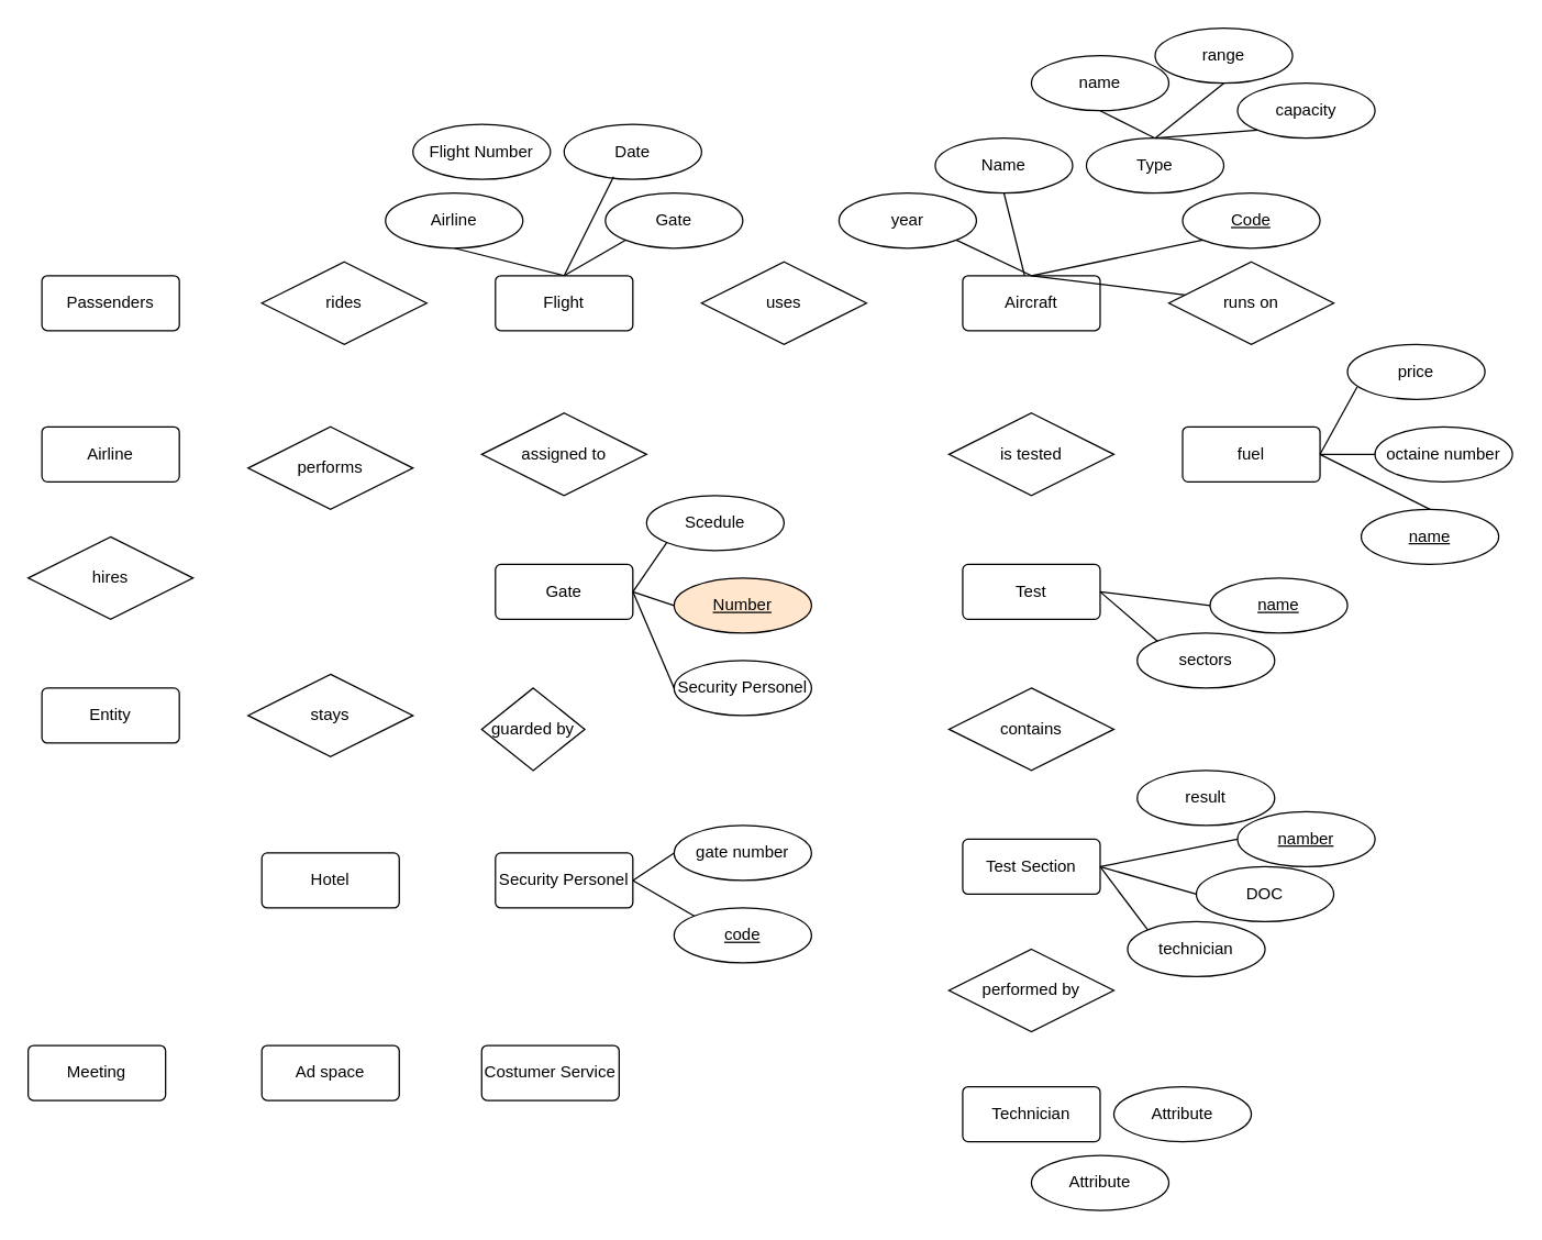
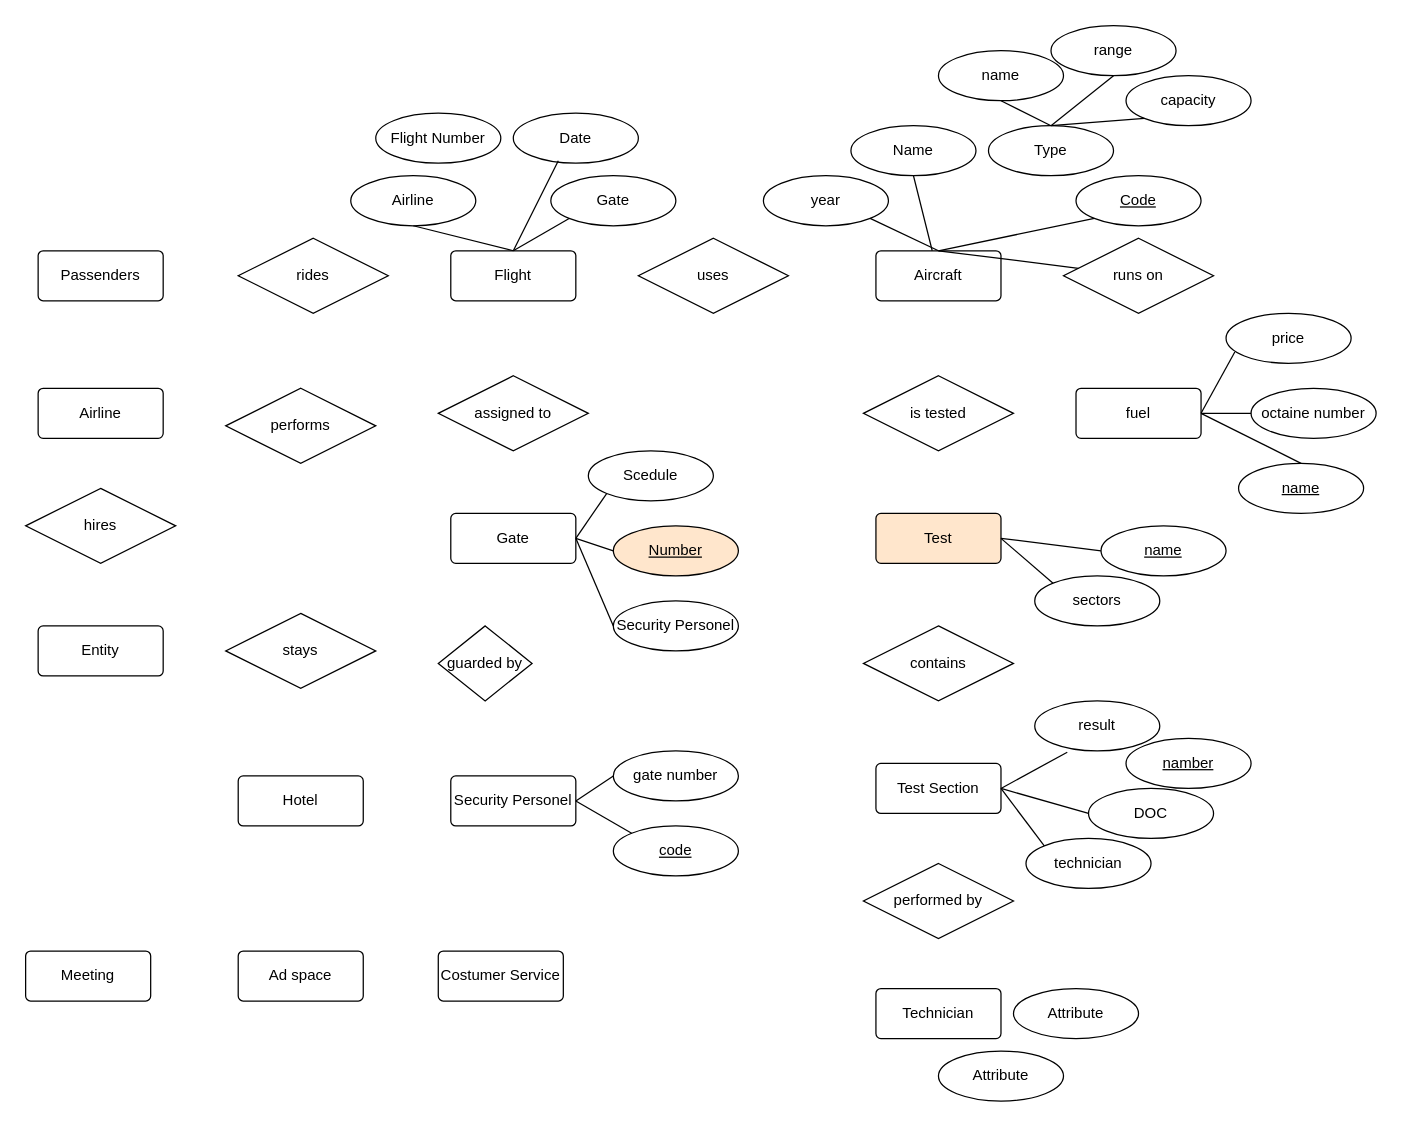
- <mxCell id="14" value="Test" style="rounded=1;arcSize=10;whiteSpace=wrap;html=1;align=center;" parent="1" vertex="1"><mxGeometry x="700" y="410" width="100" height="40" as="geometry" /></mxCell>
+ <mxCell id="14" value="Test" style="rounded=1;arcSize=10;whiteSpace=wrap;html=1;align=center;fillColor=#ffe6cc;" parent="1" vertex="1"><mxGeometry x="700" y="410" width="100" height="40" as="geometry" /></mxCell>
+ <mxCell id="74" value="" style="endArrow=none;html=1;rounded=0;exitX=1;exitY=0.5;exitDx=0;exitDy=0;entryX=0.26;entryY=1.025;entryDx=0;entryDy=0;entryPerimeter=0;" edge="1" parent="1" source="16" target="67"><mxGeometry relative="1" as="geometry"><mxPoint x="800" y="590" as="sourcePoint" /><mxPoint x="910" y="580" as="targetPoint" /></mxGeometry></mxCell>
- <mxCell id="73" value="" style="endArrow=none;html=1;rounded=0;exitX=1;exitY=0.5;exitDx=0;exitDy=0;entryX=0;entryY=0.5;entryDx=0;entryDy=0;entryPerimeter=0;" edge="1" parent="1" source="16" target="70"><mxGeometry relative="1" as="geometry"><mxPoint x="790" y="630" as="sourcePoint" /><mxPoint x="910" y="630" as="targetPoint" /></mxGeometry></mxCell>
